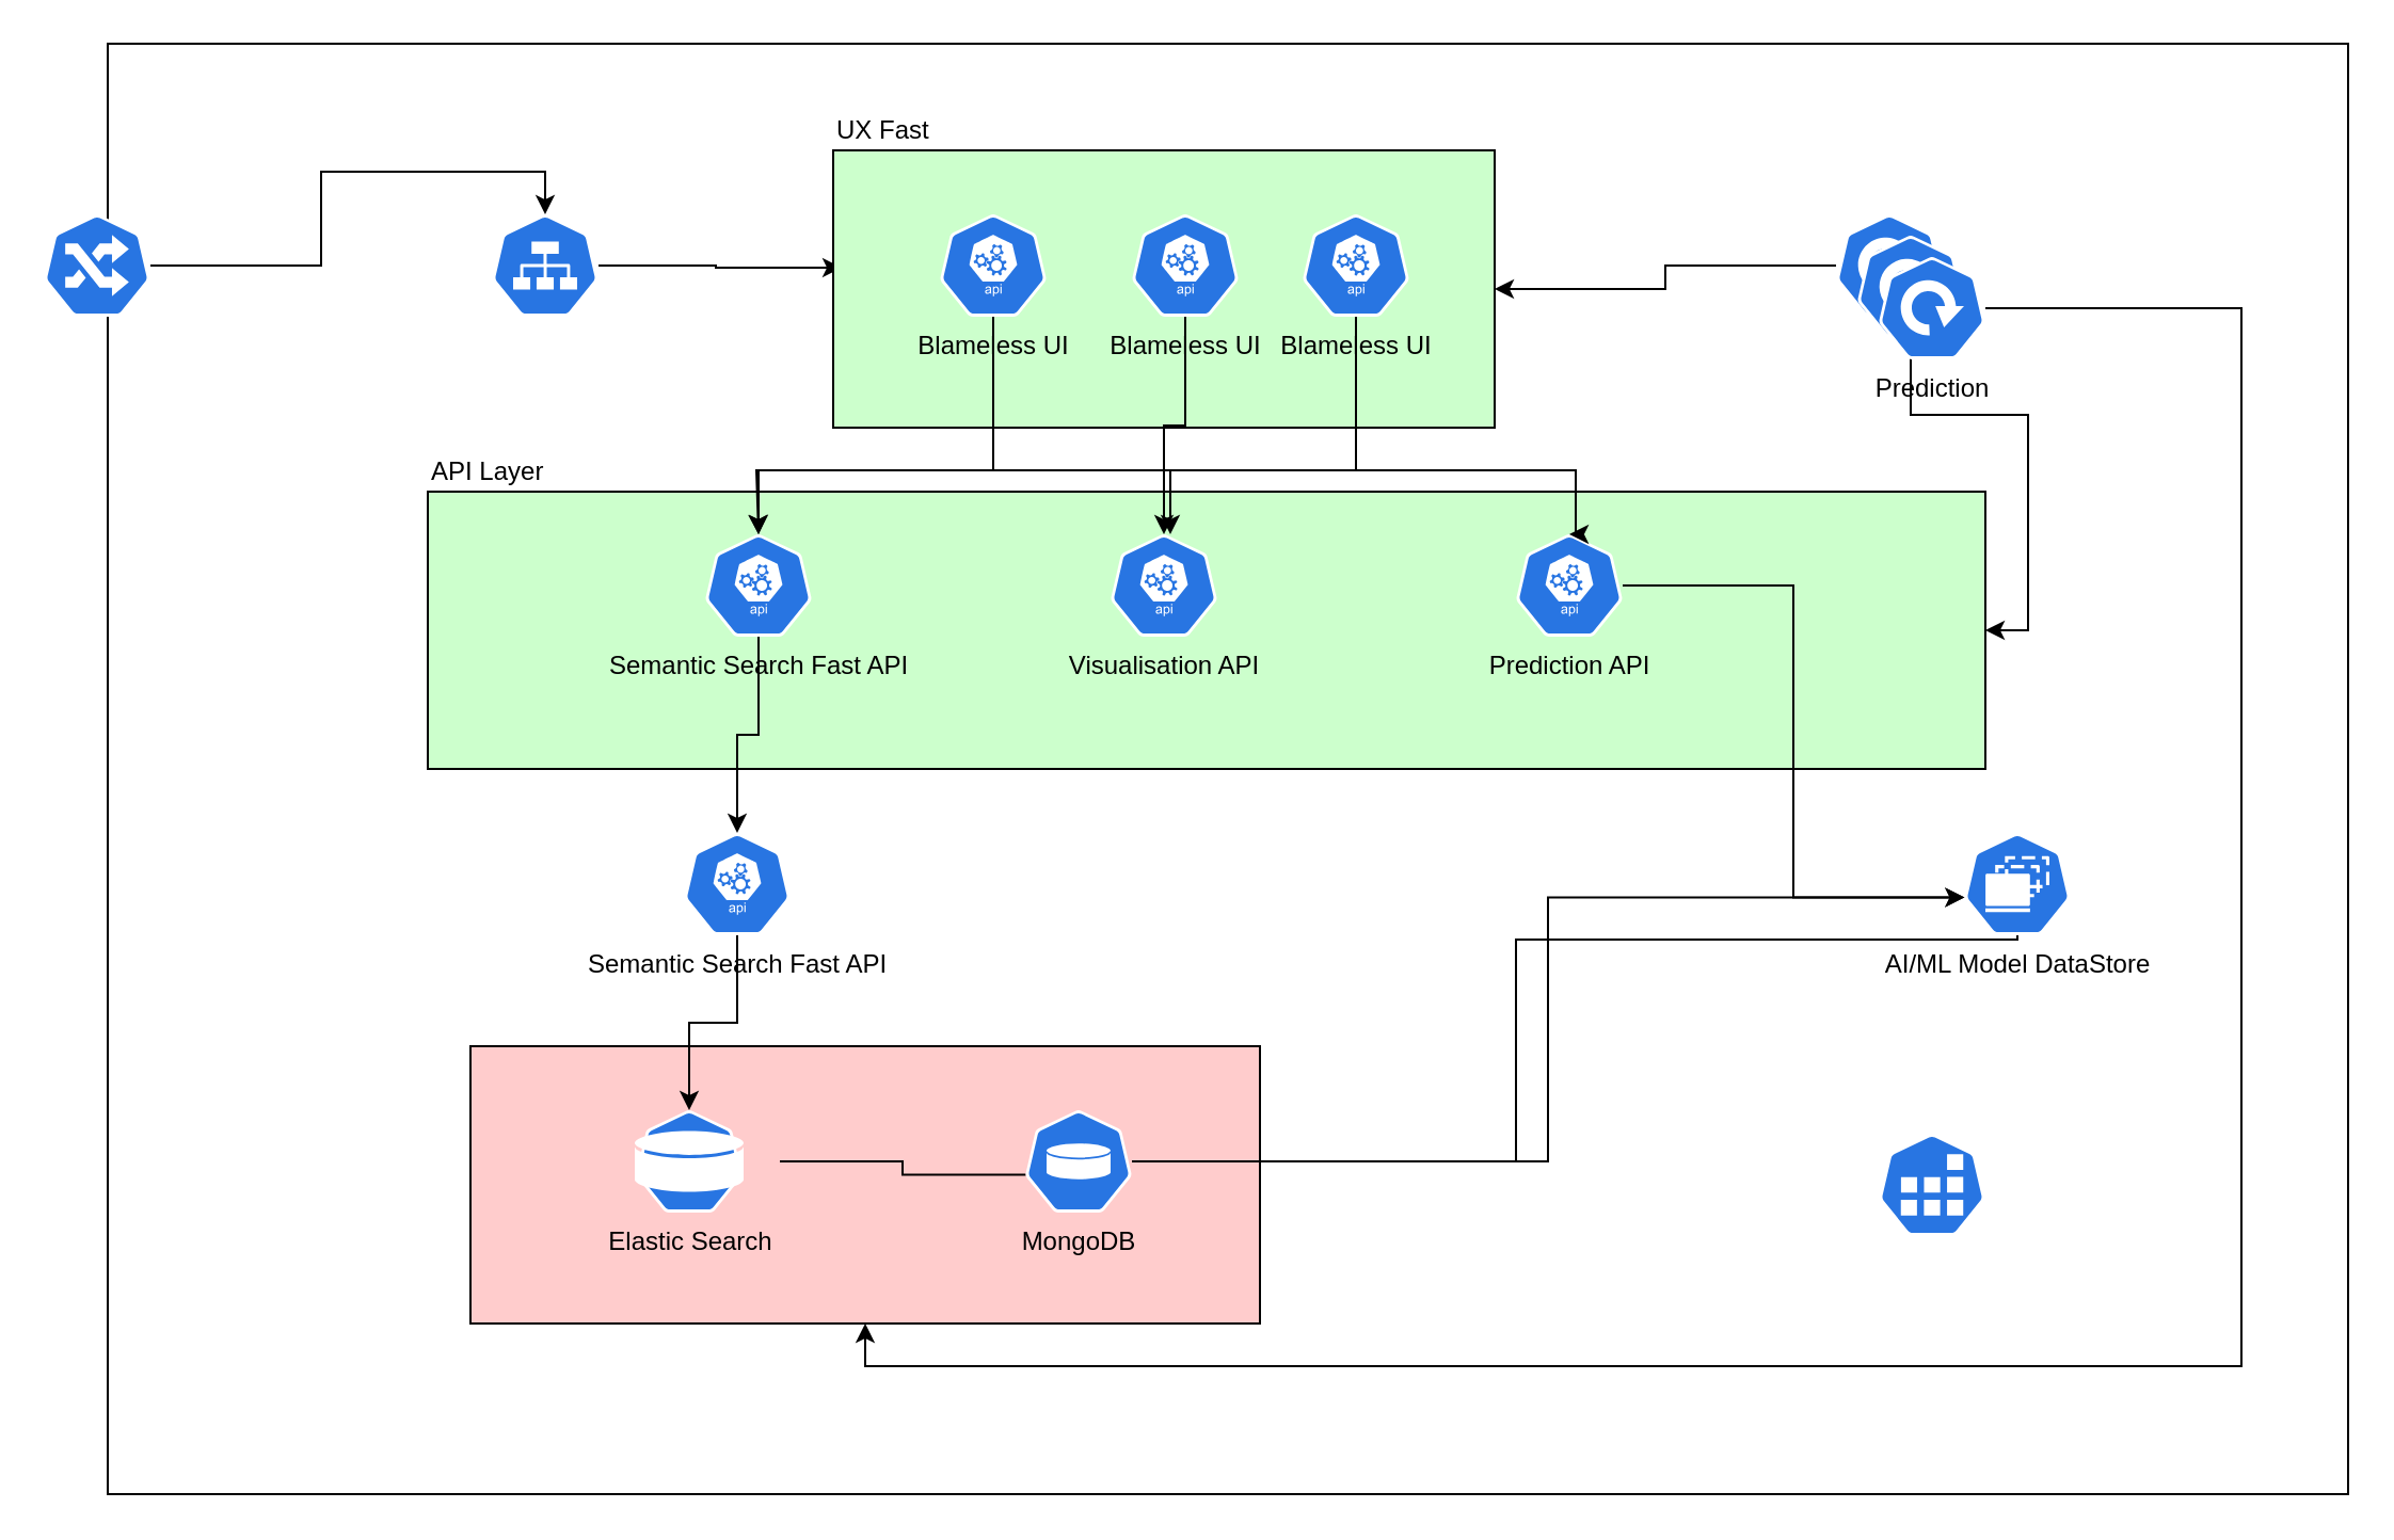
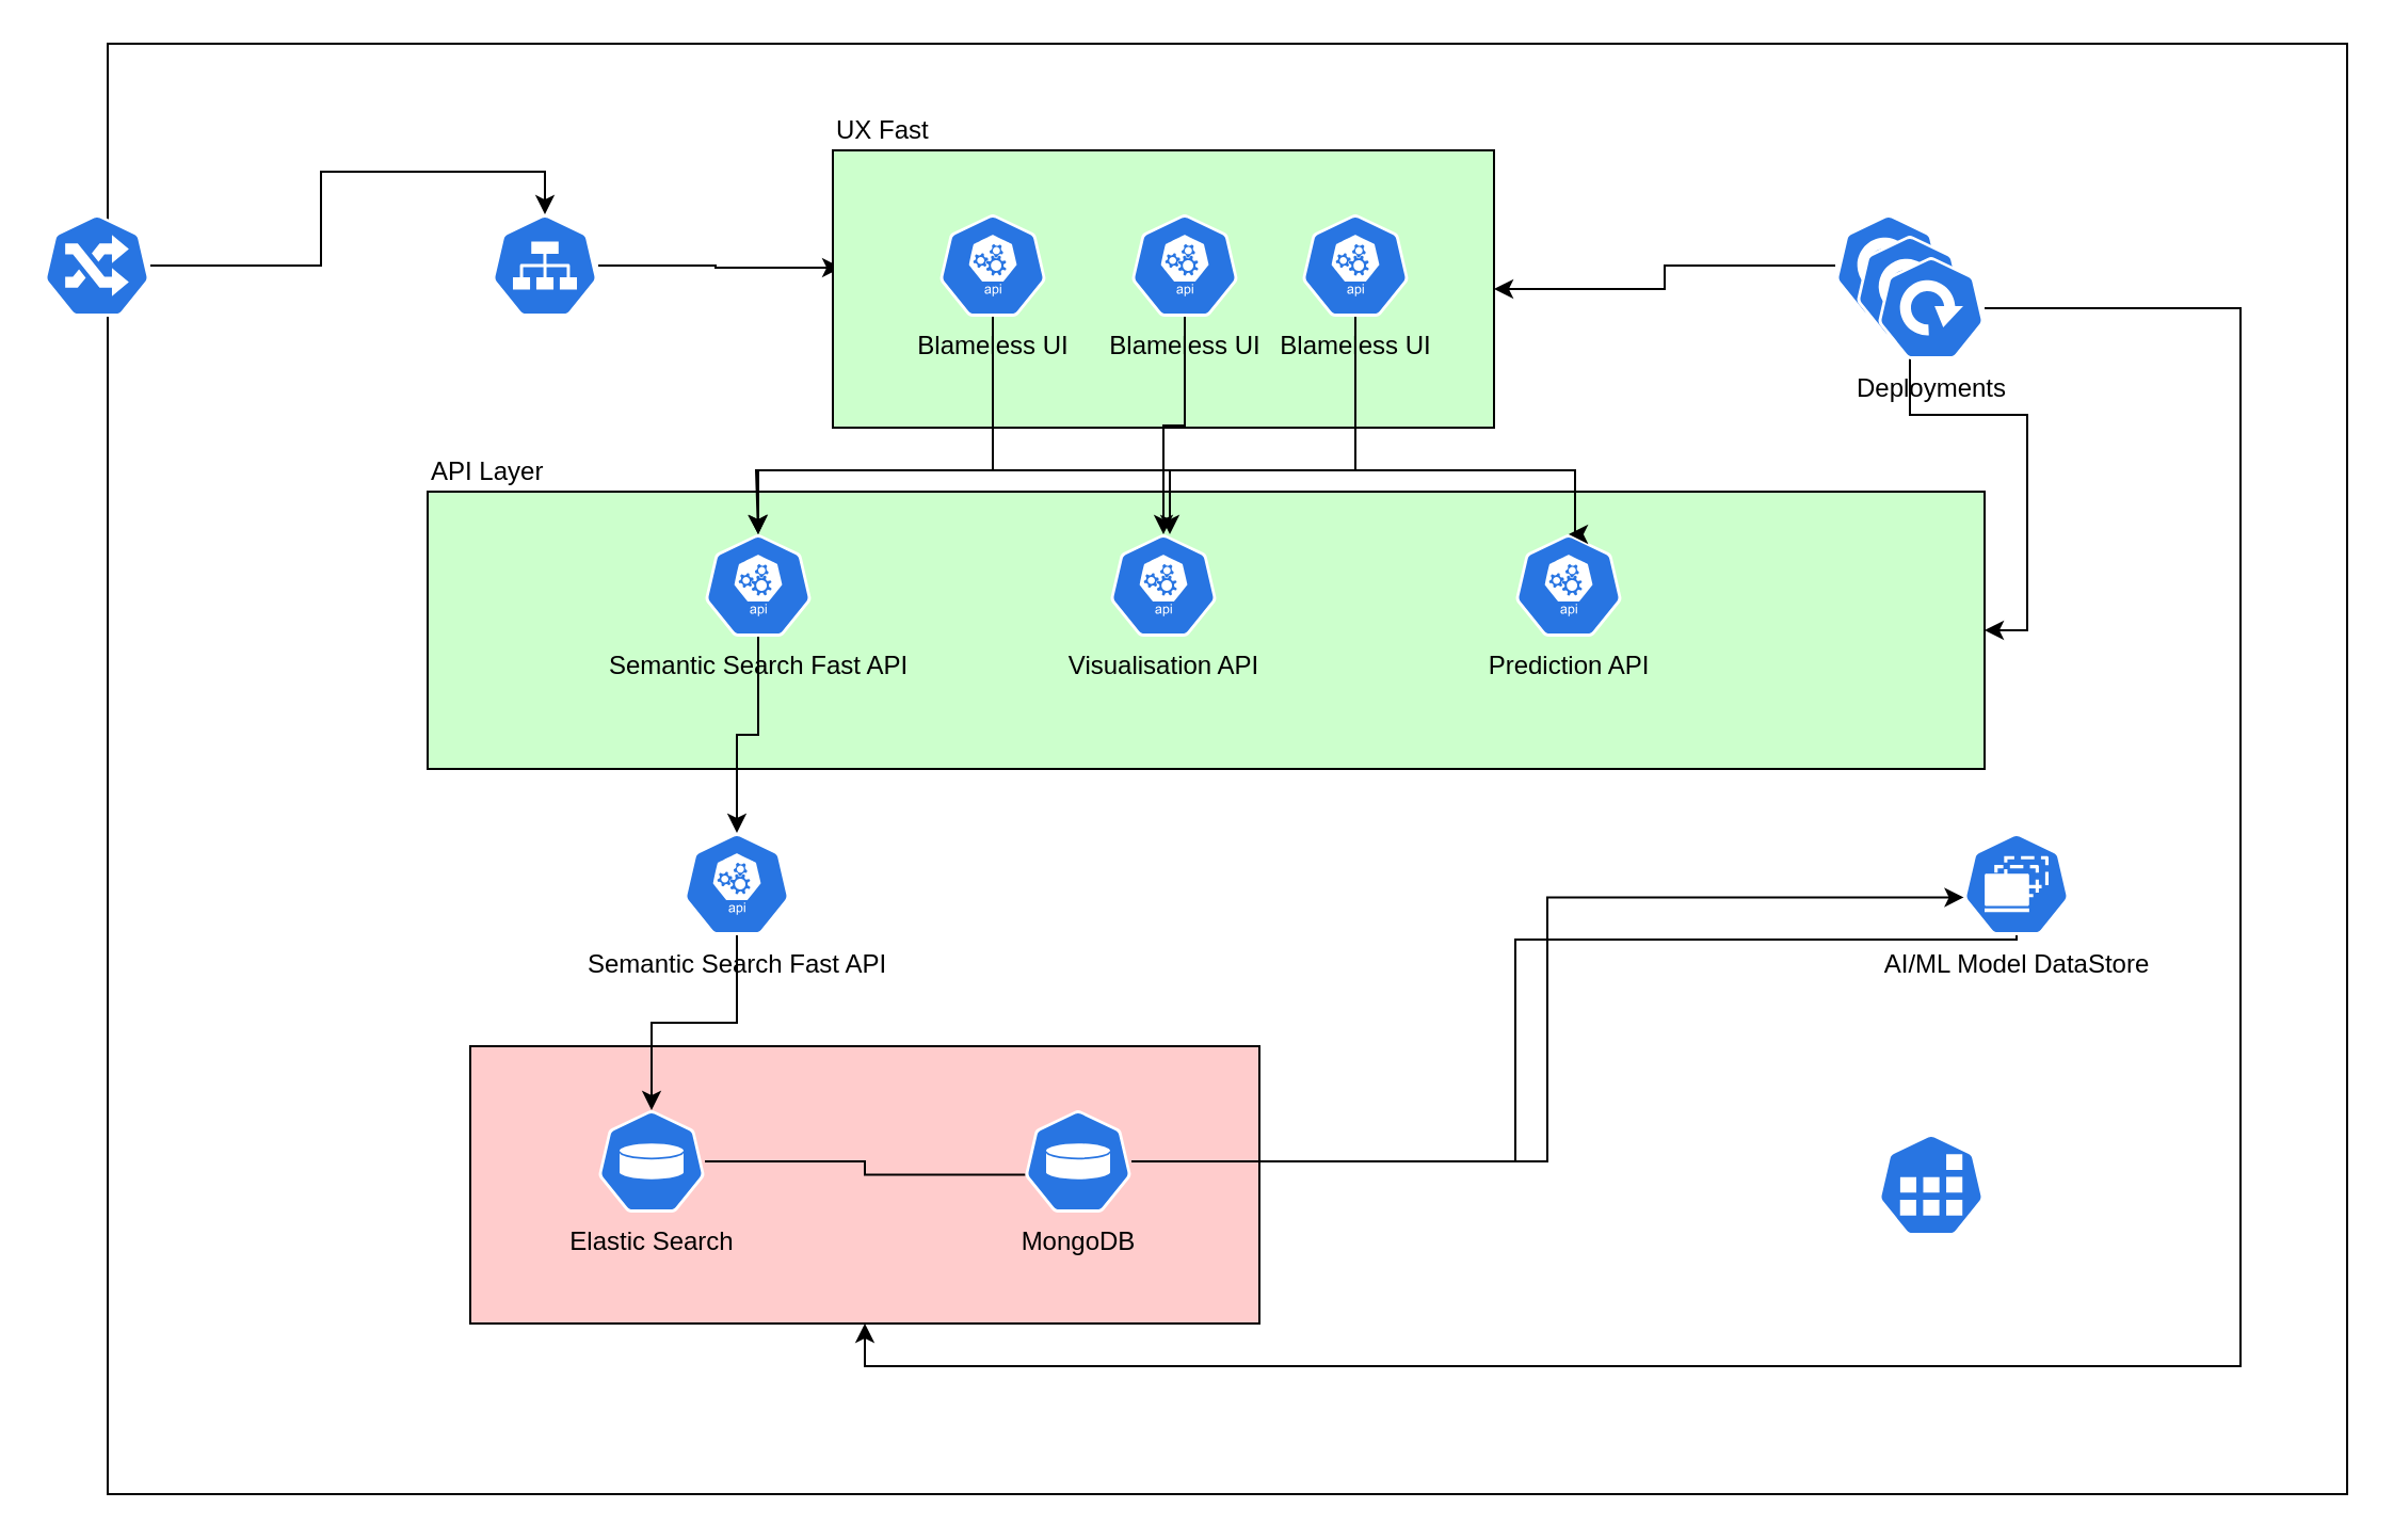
- <mxCell id="37" value="Prediction" style="sketch=0;html=1;dashed=0;whitespace=wrap;fillColor=#2875E2;strokeColor=#ffffff;points=[[0.005,0.63,0],[0.1,0.2,0],[0.9,0.2,0],[0.5,0,0],[0.995,0.63,0],[0.72,0.99,0],[0.5,1,0],[0.28,0.99,0]];shape=mxgraph.kubernetes.icon;prIcon=deploy;labelBackgroundColor=none;fontColor=default;labelPosition=center;verticalLabelPosition=bottom;align=center;verticalAlign=top;" vertex="1" parent="1"><mxGeometry x="880" y="120" width="50" height="48" as="geometry" /></mxCell>
+ <mxCell id="37" value="Deployments" style="sketch=0;html=1;dashed=0;whitespace=wrap;fillColor=#2875E2;strokeColor=#ffffff;points=[[0.005,0.63,0],[0.1,0.2,0],[0.9,0.2,0],[0.5,0,0],[0.995,0.63,0],[0.72,0.99,0],[0.5,1,0],[0.28,0.99,0]];shape=mxgraph.kubernetes.icon;prIcon=deploy;labelBackgroundColor=none;fontColor=default;labelPosition=center;verticalLabelPosition=bottom;align=center;verticalAlign=top;" vertex="1" parent="1"><mxGeometry x="880" y="120" width="50" height="48" as="geometry" /></mxCell>
- <mxCell id="6" style="edgeStyle=orthogonalEdgeStyle;rounded=0;orthogonalLoop=1;jettySize=auto;html=1;entryX=0.005;entryY=0.63;entryDx=0;entryDy=0;entryPerimeter=0;" edge="1" parent="1" source="7" target="9"><mxGeometry relative="1" as="geometry" /></mxCell>
- <mxCell id="15" value="Elastic Search" style="sketch=0;html=1;dashed=0;whitespace=wrap;fillColor=#2875E2;strokeColor=#ffffff;points=[[0.005,0.63,0],[0.1,0.2,0],[0.9,0.2,0],[0.5,0,0],[0.995,0.63,0],[0.72,0.99,0],[0.5,1,0],[0.28,0.99,0]];shape=mxgraph.kubernetes.icon;prIcon=vol;labelBackgroundColor=none;fontColor=default;labelPosition=center;verticalLabelPosition=bottom;align=center;verticalAlign=top;" vertex="1" parent="1"><mxGeometry x="280" y="520" width="85" height="48" as="geometry" /></mxCell>
+ <mxCell id="15" value="Elastic Search" style="sketch=0;html=1;dashed=0;whitespace=wrap;fillColor=#2875E2;strokeColor=#ffffff;points=[[0.005,0.63,0],[0.1,0.2,0],[0.9,0.2,0],[0.5,0,0],[0.995,0.63,0],[0.72,0.99,0],[0.5,1,0],[0.28,0.99,0]];shape=mxgraph.kubernetes.icon;prIcon=vol;labelBackgroundColor=none;fontColor=default;labelPosition=center;verticalLabelPosition=bottom;align=center;verticalAlign=top;" vertex="1" parent="1"><mxGeometry x="280" y="520" width="50" height="48" as="geometry" /></mxCell>
